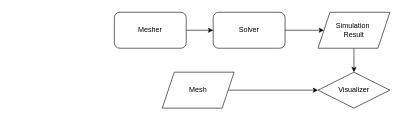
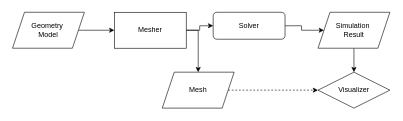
+ <mxCell id="3" value="Geometry&amp;nbsp;&lt;div&gt;Model&lt;/div&gt;" style="shape=parallelogram;perimeter=parallelogramPerimeter;whiteSpace=wrap;html=1;fixedSize=1;" parent="1" vertex="1"><mxGeometry x="20" y="20" width="120" height="60" as="geometry" /></mxCell>
+ <mxCell id="2" value="" style="edgeStyle=orthogonalEdgeStyle;rounded=0;orthogonalLoop=1;jettySize=auto;html=1;" parent="1" source="3" target="6" edge="1"><mxGeometry relative="1" as="geometry" /></mxCell>
- <mxCell id="6" value="Mesher" style="rounded=1;whiteSpace=wrap;html=1;" parent="1" vertex="1"><mxGeometry x="190" y="20" width="120" height="60" as="geometry" /></mxCell>
+ <mxCell id="6" value="Mesher" style="whiteSpace=wrap;html=1;rounded=0;" parent="1" vertex="1"><mxGeometry x="190" y="20" width="120" height="60" as="geometry" /></mxCell>
- <mxCell id="8" value="Solver" style="rounded=1;whiteSpace=wrap;html=1;" parent="1" vertex="1"><mxGeometry x="355" y="20" width="120" height="60" as="geometry" /></mxCell>
+ <mxCell id="8" value="Solver" style="rounded=1;whiteSpace=wrap;html=1;" parent="1" vertex="1"><mxGeometry x="355" y="20" width="120" height="45" as="geometry" /></mxCell>
+ <mxCell id="5" style="edgeStyle=orthogonalEdgeStyle;rounded=0;orthogonalLoop=1;jettySize=auto;html=1;exitX=1;exitY=0.5;exitDx=0;exitDy=0;entryX=0.5;entryY=0;entryDx=0;entryDy=0;" parent="1" source="6" target="12" edge="1"><mxGeometry relative="1" as="geometry" /></mxCell>
- <mxCell id="11" style="edgeStyle=orthogonalEdgeStyle;rounded=0;orthogonalLoop=1;jettySize=auto;html=1;exitX=1;exitY=0.5;exitDx=0;exitDy=0;entryX=0;entryY=0.5;entryDx=0;entryDy=0;" parent="1" source="12" target="13" edge="1"><mxGeometry relative="1" as="geometry" /></mxCell>
+ <mxCell id="11" style="edgeStyle=orthogonalEdgeStyle;rounded=0;orthogonalLoop=1;jettySize=auto;html=1;exitX=1;exitY=0.5;exitDx=0;exitDy=0;entryX=0;entryY=0.5;entryDx=0;entryDy=0;dashed=1;" parent="1" source="12" target="13" edge="1"><mxGeometry relative="1" as="geometry" /></mxCell>
